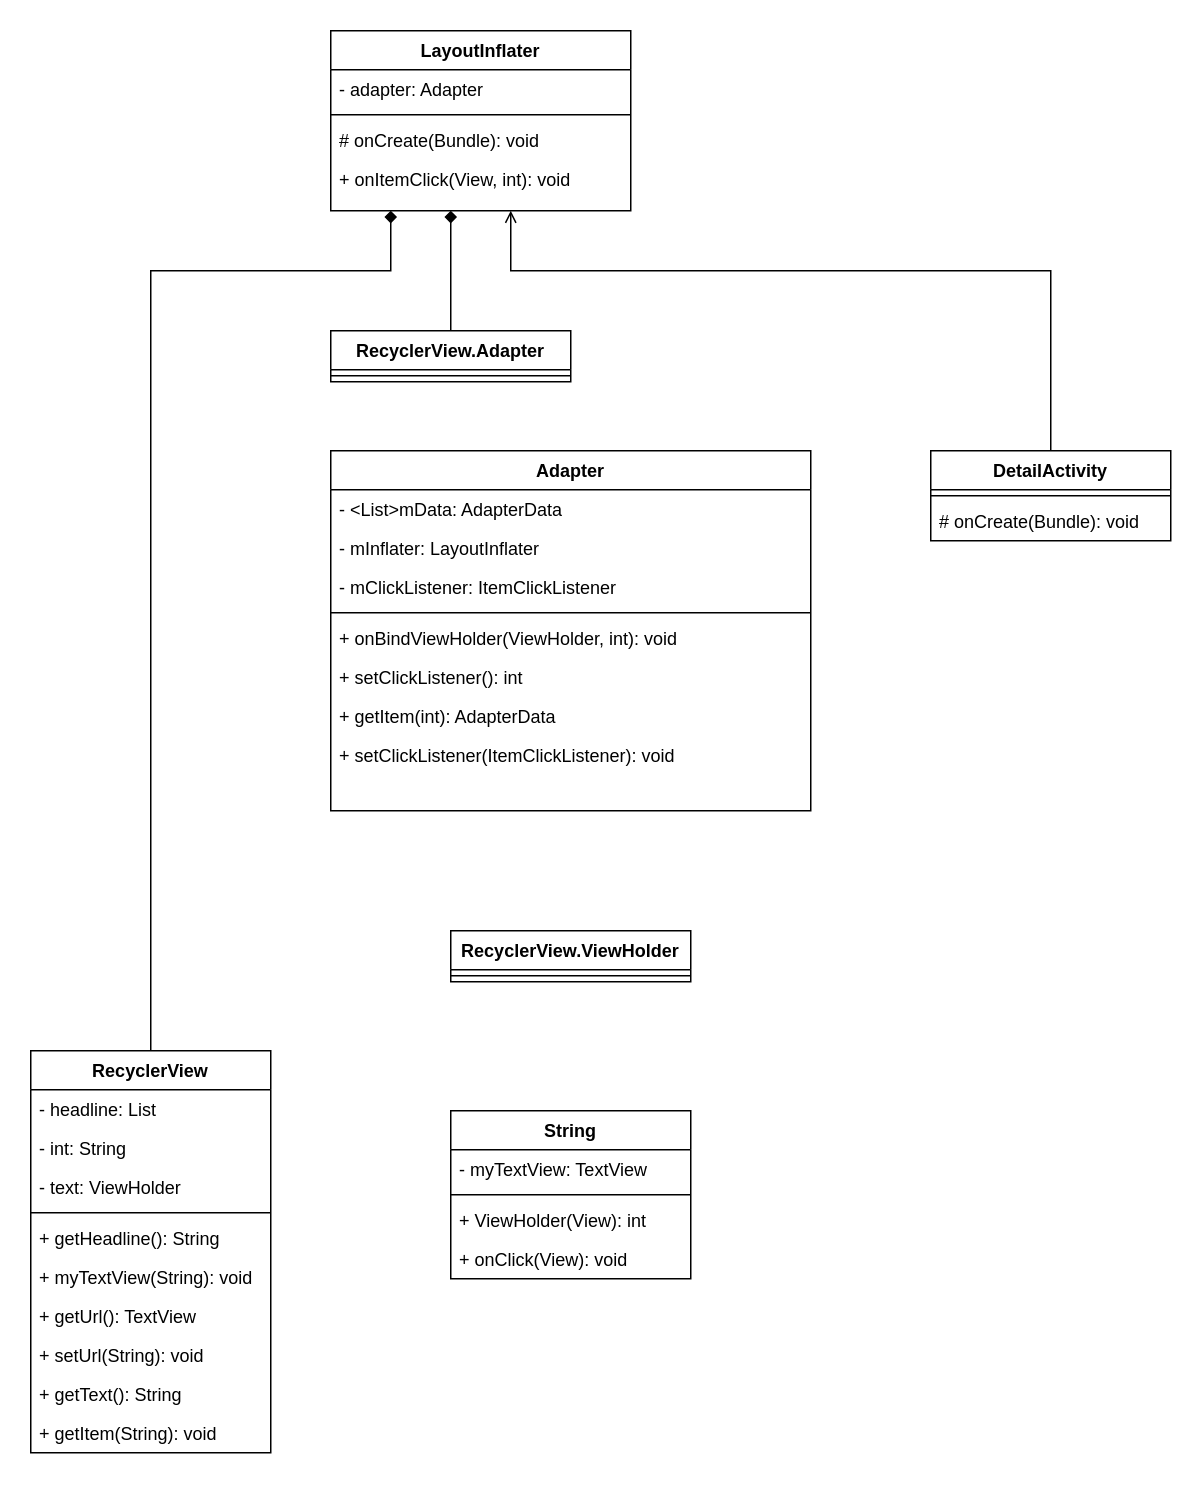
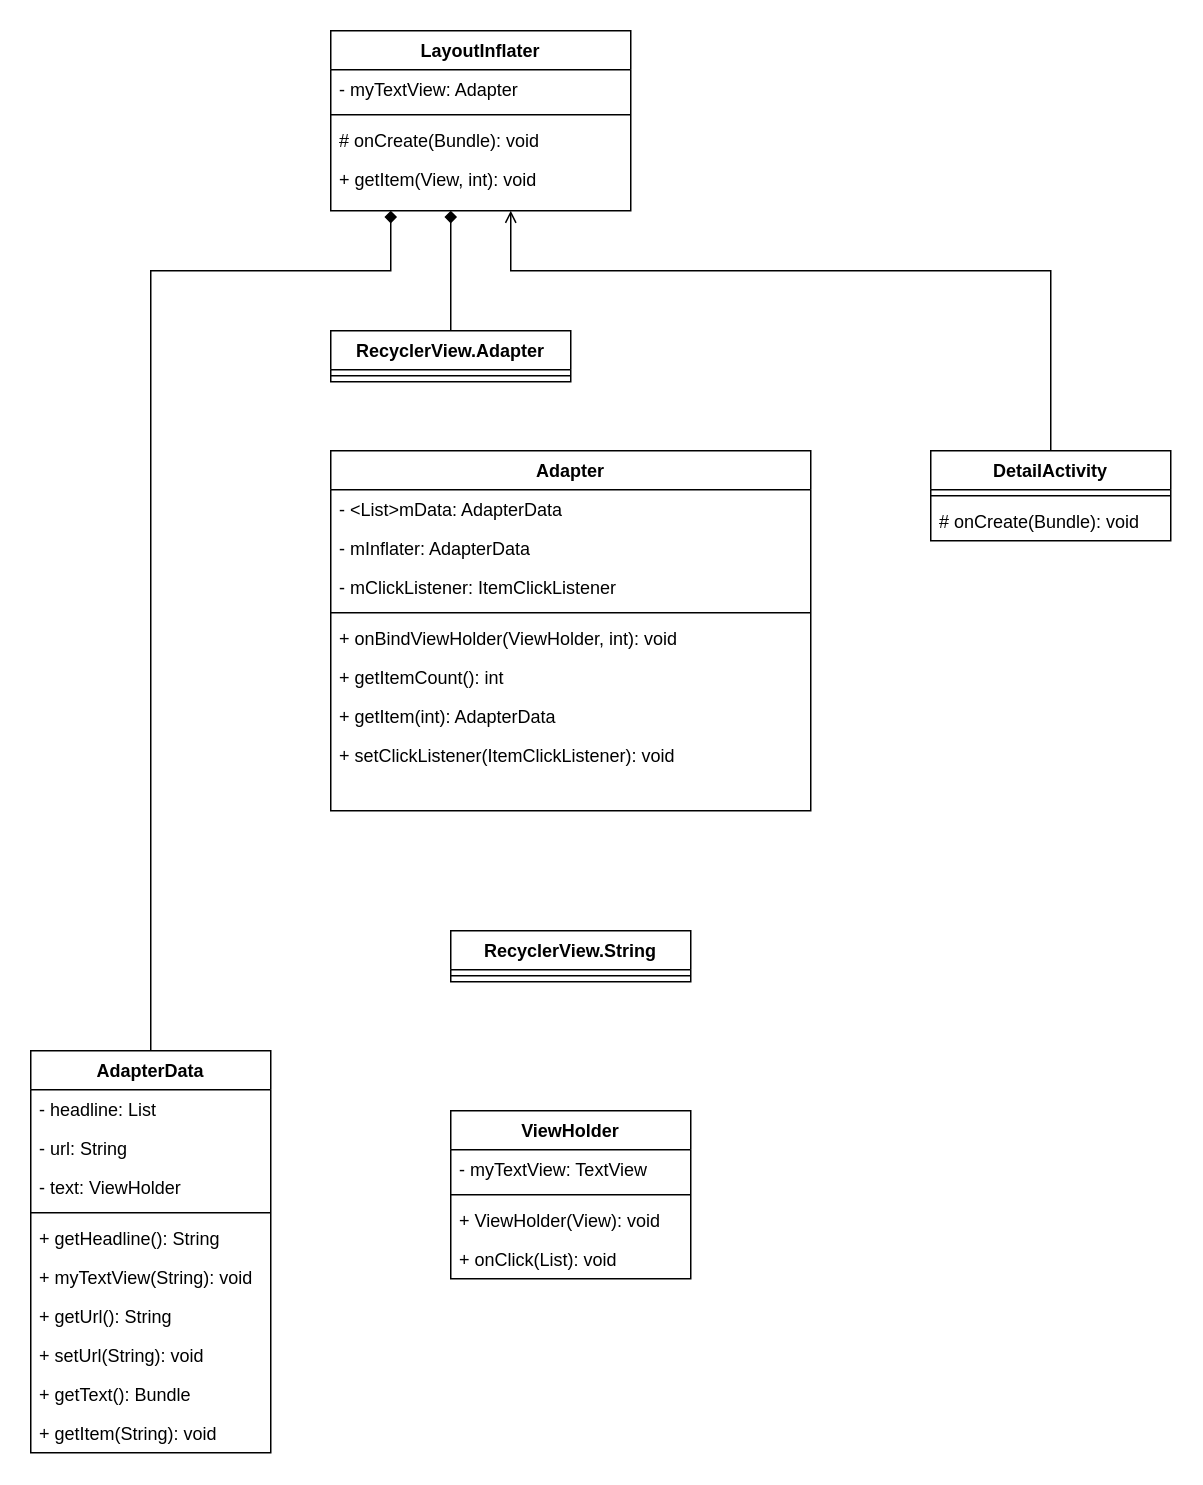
- <mxCell id="3" value="- adapter: Adapter" style="text;strokeColor=none;fillColor=none;align=left;verticalAlign=top;spacingLeft=4;spacingRight=4;overflow=hidden;rotatable=0;points=[[0,0.5],[1,0.5]];portConstraint=eastwest;" parent="2" vertex="1"><mxGeometry y="26" width="200" height="26" as="geometry" /></mxCell>
+ <mxCell id="3" value="- myTextView: Adapter" style="text;strokeColor=none;fillColor=none;align=left;verticalAlign=top;spacingLeft=4;spacingRight=4;overflow=hidden;rotatable=0;points=[[0,0.5],[1,0.5]];portConstraint=eastwest;" parent="2" vertex="1"><mxGeometry y="26" width="200" height="26" as="geometry" /></mxCell>
- <mxCell id="6" value="+ onItemClick(View, int): void" style="text;strokeColor=none;fillColor=none;align=left;verticalAlign=top;spacingLeft=4;spacingRight=4;overflow=hidden;rotatable=0;points=[[0,0.5],[1,0.5]];portConstraint=eastwest;" parent="2" vertex="1"><mxGeometry y="86" width="200" height="34" as="geometry" /></mxCell>
+ <mxCell id="6" value="+ getItem(View, int): void" style="text;strokeColor=none;fillColor=none;align=left;verticalAlign=top;spacingLeft=4;spacingRight=4;overflow=hidden;rotatable=0;points=[[0,0.5],[1,0.5]];portConstraint=eastwest;" parent="2" vertex="1"><mxGeometry y="86" width="200" height="34" as="geometry" /></mxCell>
- <mxCell id="21" value="- mInflater: LayoutInflater" style="text;strokeColor=none;fillColor=none;align=left;verticalAlign=top;spacingLeft=4;spacingRight=4;overflow=hidden;rotatable=0;points=[[0,0.5],[1,0.5]];portConstraint=eastwest;" parent="19" vertex="1"><mxGeometry y="52" width="320" height="26" as="geometry" /></mxCell>
+ <mxCell id="21" value="- mInflater: AdapterData" style="text;strokeColor=none;fillColor=none;align=left;verticalAlign=top;spacingLeft=4;spacingRight=4;overflow=hidden;rotatable=0;points=[[0,0.5],[1,0.5]];portConstraint=eastwest;" parent="19" vertex="1"><mxGeometry y="52" width="320" height="26" as="geometry" /></mxCell>
- <mxCell id="25" value="+ setClickListener(): int" style="text;strokeColor=none;fillColor=none;align=left;verticalAlign=top;spacingLeft=4;spacingRight=4;overflow=hidden;rotatable=0;points=[[0,0.5],[1,0.5]];portConstraint=eastwest;" parent="19" vertex="1"><mxGeometry y="138" width="320" height="26" as="geometry" /></mxCell>
+ <mxCell id="25" value="+ getItemCount(): int" style="text;strokeColor=none;fillColor=none;align=left;verticalAlign=top;spacingLeft=4;spacingRight=4;overflow=hidden;rotatable=0;points=[[0,0.5],[1,0.5]];portConstraint=eastwest;" parent="19" vertex="1"><mxGeometry y="138" width="320" height="26" as="geometry" /></mxCell>
- <mxCell id="40" value="RecyclerView.ViewHolder" style="swimlane;fontStyle=1;align=center;verticalAlign=top;childLayout=stackLayout;horizontal=1;startSize=26;horizontalStack=0;resizeParent=1;resizeParentMax=0;resizeLast=0;collapsible=1;marginBottom=0;" vertex="1" parent="1"><mxGeometry x="300" y="620" width="160" height="34" as="geometry" /></mxCell>
+ <mxCell id="40" value="RecyclerView.String" style="swimlane;fontStyle=1;align=center;verticalAlign=top;childLayout=stackLayout;horizontal=1;startSize=26;horizontalStack=0;resizeParent=1;resizeParentMax=0;resizeLast=0;collapsible=1;marginBottom=0;" vertex="1" parent="1"><mxGeometry x="300" y="620" width="160" height="34" as="geometry" /></mxCell>
- <mxCell id="8" value="RecyclerView" style="swimlane;fontStyle=1;align=center;verticalAlign=top;childLayout=stackLayout;horizontal=1;startSize=26;horizontalStack=0;resizeParent=1;resizeParentMax=0;resizeLast=0;collapsible=1;marginBottom=0;" parent="1" vertex="1"><mxGeometry x="20" y="700" width="160" height="268" as="geometry" /></mxCell>
+ <mxCell id="8" value="AdapterData" style="swimlane;fontStyle=1;align=center;verticalAlign=top;childLayout=stackLayout;horizontal=1;startSize=26;horizontalStack=0;resizeParent=1;resizeParentMax=0;resizeLast=0;collapsible=1;marginBottom=0;" parent="1" vertex="1"><mxGeometry x="20" y="700" width="160" height="268" as="geometry" /></mxCell>
- <mxCell id="32" value="String" style="swimlane;fontStyle=1;align=center;verticalAlign=top;childLayout=stackLayout;horizontal=1;startSize=26;horizontalStack=0;resizeParent=1;resizeParentMax=0;resizeLast=0;collapsible=1;marginBottom=0;" parent="1" vertex="1"><mxGeometry x="300" y="740" width="160" height="112" as="geometry" /></mxCell>
+ <mxCell id="32" value="ViewHolder" style="swimlane;fontStyle=1;align=center;verticalAlign=top;childLayout=stackLayout;horizontal=1;startSize=26;horizontalStack=0;resizeParent=1;resizeParentMax=0;resizeLast=0;collapsible=1;marginBottom=0;" parent="1" vertex="1"><mxGeometry x="300" y="740" width="160" height="112" as="geometry" /></mxCell>
- <mxCell id="10" value="- int: String" style="text;strokeColor=none;fillColor=none;align=left;verticalAlign=top;spacingLeft=4;spacingRight=4;overflow=hidden;rotatable=0;points=[[0,0.5],[1,0.5]];portConstraint=eastwest;" parent="8" vertex="1"><mxGeometry y="52" width="160" height="26" as="geometry" /></mxCell>
+ <mxCell id="10" value="- url: String" style="text;strokeColor=none;fillColor=none;align=left;verticalAlign=top;spacingLeft=4;spacingRight=4;overflow=hidden;rotatable=0;points=[[0,0.5],[1,0.5]];portConstraint=eastwest;" parent="8" vertex="1"><mxGeometry y="52" width="160" height="26" as="geometry" /></mxCell>
- <mxCell id="35" value="+ ViewHolder(View): int" style="text;strokeColor=none;fillColor=none;align=left;verticalAlign=top;spacingLeft=4;spacingRight=4;overflow=hidden;rotatable=0;points=[[0,0.5],[1,0.5]];portConstraint=eastwest;" parent="32" vertex="1"><mxGeometry y="60" width="160" height="26" as="geometry" /></mxCell>
+ <mxCell id="35" value="+ ViewHolder(View): void" style="text;strokeColor=none;fillColor=none;align=left;verticalAlign=top;spacingLeft=4;spacingRight=4;overflow=hidden;rotatable=0;points=[[0,0.5],[1,0.5]];portConstraint=eastwest;" parent="32" vertex="1"><mxGeometry y="60" width="160" height="26" as="geometry" /></mxCell>
- <mxCell id="36" value="+ onClick(View): void" style="text;strokeColor=none;fillColor=none;align=left;verticalAlign=top;spacingLeft=4;spacingRight=4;overflow=hidden;rotatable=0;points=[[0,0.5],[1,0.5]];portConstraint=eastwest;" parent="32" vertex="1"><mxGeometry y="86" width="160" height="26" as="geometry" /></mxCell>
+ <mxCell id="36" value="+ onClick(List): void" style="text;strokeColor=none;fillColor=none;align=left;verticalAlign=top;spacingLeft=4;spacingRight=4;overflow=hidden;rotatable=0;points=[[0,0.5],[1,0.5]];portConstraint=eastwest;" parent="32" vertex="1"><mxGeometry y="86" width="160" height="26" as="geometry" /></mxCell>
- <mxCell id="15" value="+ getUrl(): TextView" style="text;strokeColor=none;fillColor=none;align=left;verticalAlign=top;spacingLeft=4;spacingRight=4;overflow=hidden;rotatable=0;points=[[0,0.5],[1,0.5]];portConstraint=eastwest;" parent="8" vertex="1"><mxGeometry y="164" width="160" height="26" as="geometry" /></mxCell>
+ <mxCell id="15" value="+ getUrl(): String" style="text;strokeColor=none;fillColor=none;align=left;verticalAlign=top;spacingLeft=4;spacingRight=4;overflow=hidden;rotatable=0;points=[[0,0.5],[1,0.5]];portConstraint=eastwest;" parent="8" vertex="1"><mxGeometry y="164" width="160" height="26" as="geometry" /></mxCell>
- <mxCell id="17" value="+ getText(): String" style="text;strokeColor=none;fillColor=none;align=left;verticalAlign=top;spacingLeft=4;spacingRight=4;overflow=hidden;rotatable=0;points=[[0,0.5],[1,0.5]];portConstraint=eastwest;" parent="8" vertex="1"><mxGeometry y="216" width="160" height="26" as="geometry" /></mxCell>
+ <mxCell id="17" value="+ getText(): Bundle" style="text;strokeColor=none;fillColor=none;align=left;verticalAlign=top;spacingLeft=4;spacingRight=4;overflow=hidden;rotatable=0;points=[[0,0.5],[1,0.5]];portConstraint=eastwest;" parent="8" vertex="1"><mxGeometry y="216" width="160" height="26" as="geometry" /></mxCell>
